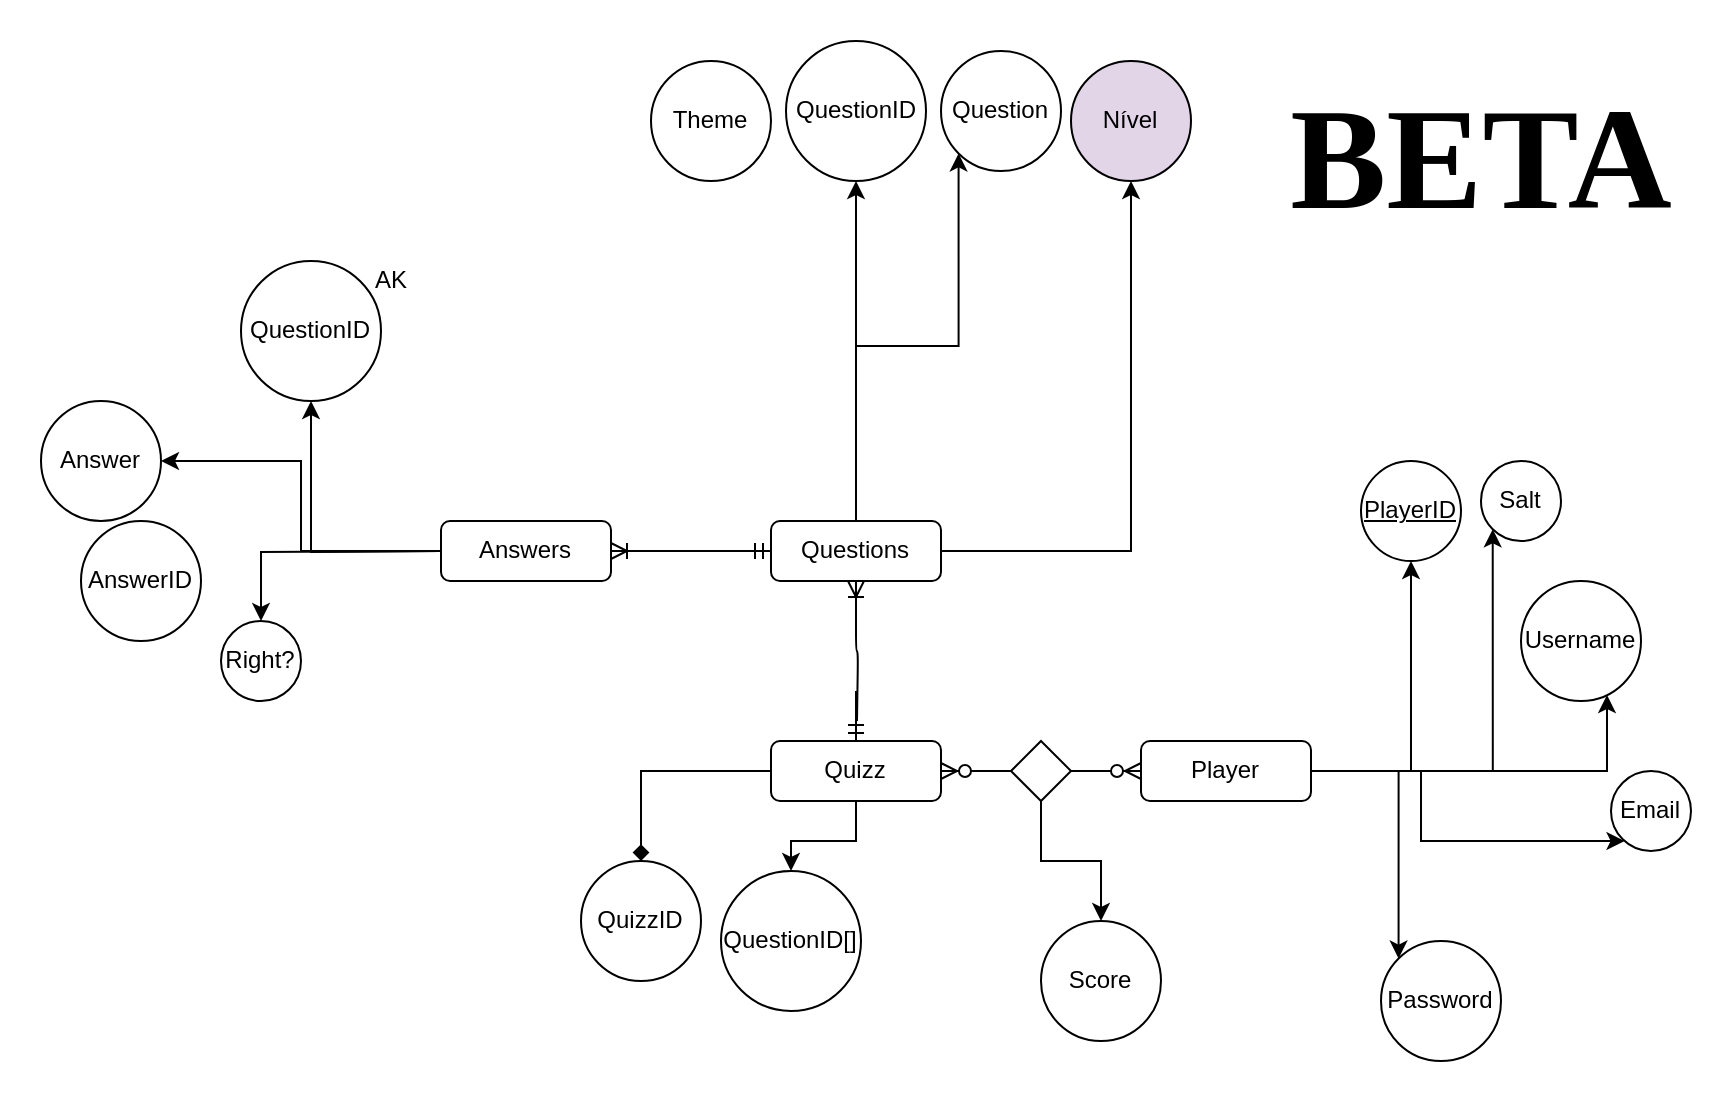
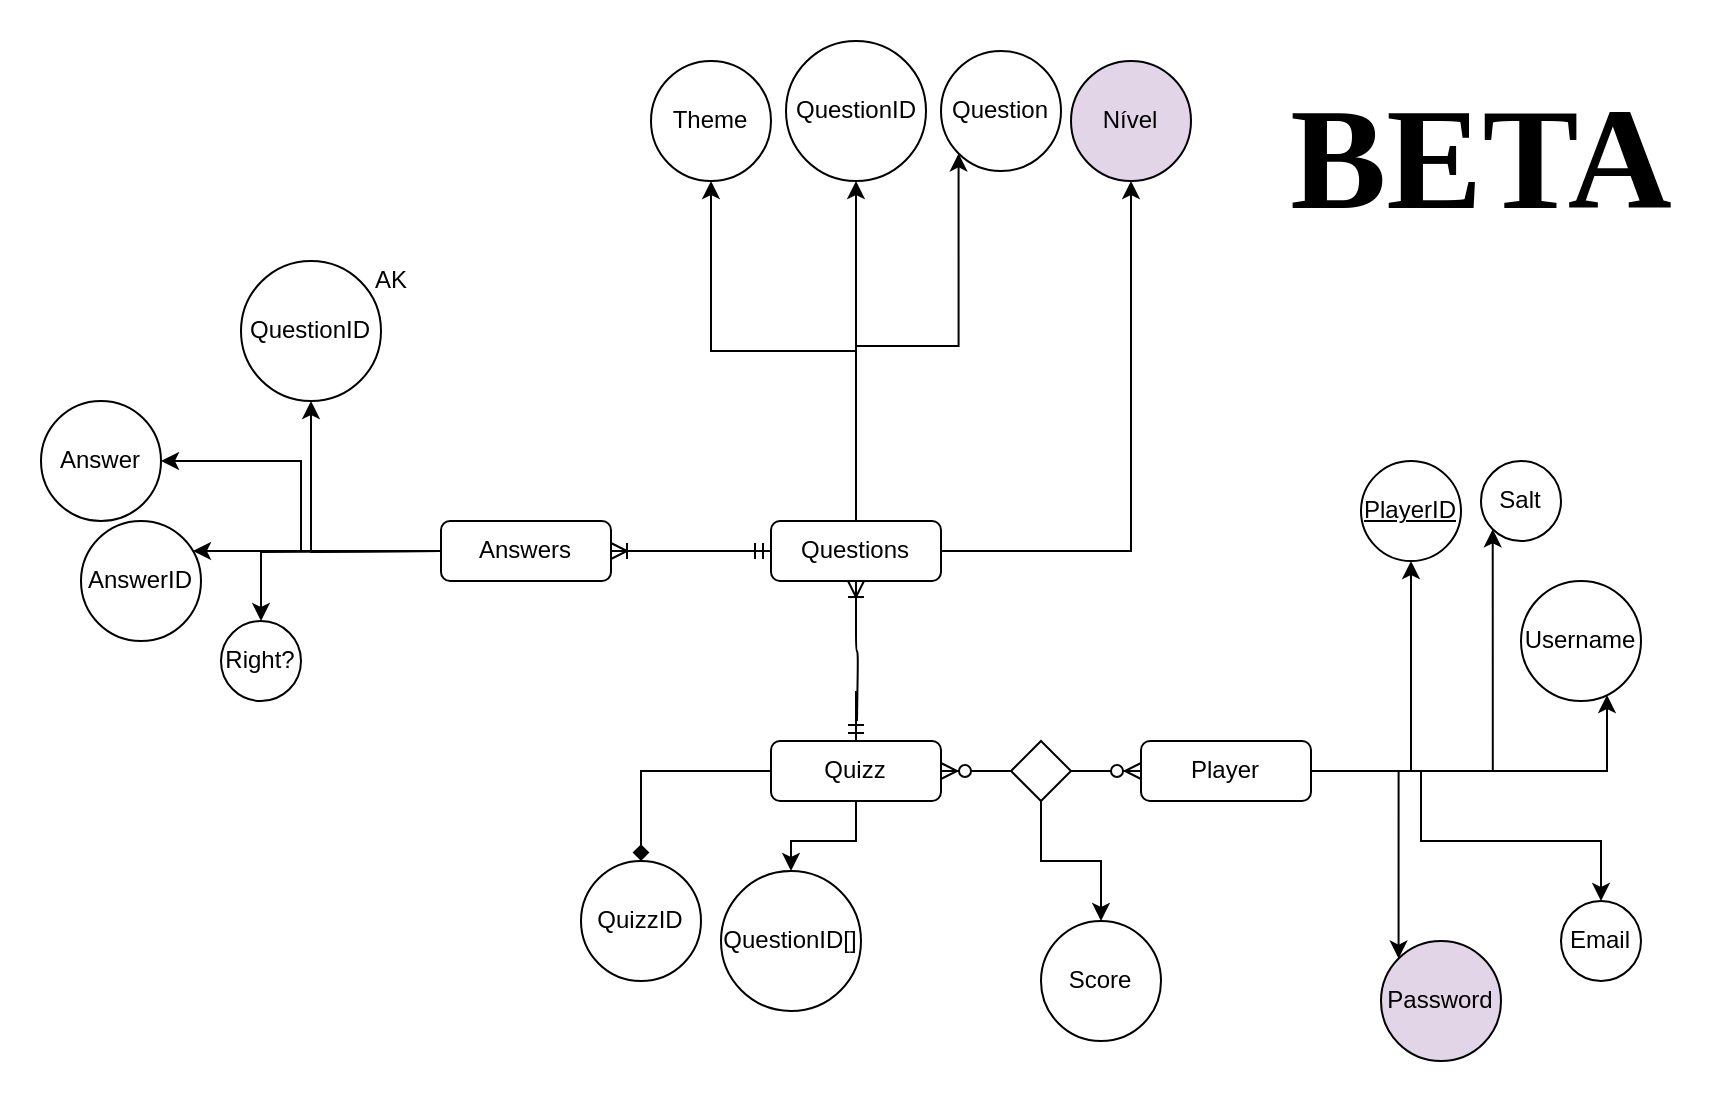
+ <mxCell id="37" style="edgeStyle=orthogonalEdgeStyle;rounded=0;orthogonalLoop=1;jettySize=auto;html=1;" parent="1" source="10" target="38" edge="1"><mxGeometry relative="1" as="geometry" /></mxCell>
+ <mxCell id="13" value="" style="edgeStyle=orthogonalEdgeStyle;rounded=0;orthogonalLoop=1;jettySize=auto;html=1;" parent="1" source="5" target="14" edge="1"><mxGeometry relative="1" as="geometry"><Array as="points"><mxPoint x="170" y="275" /><mxPoint x="170" y="275" /></Array></mxGeometry></mxCell>
- <mxCell id="19" value="Email" style="ellipse;whiteSpace=wrap;html=1;aspect=fixed;" parent="1" vertex="1"><mxGeometry x="805" y="385" width="40" height="40" as="geometry" /></mxCell>
+ <mxCell id="19" value="Email" style="ellipse;whiteSpace=wrap;html=1;aspect=fixed;" parent="1" vertex="1"><mxGeometry x="780" y="450" width="40" height="40" as="geometry" /></mxCell>
- <mxCell id="23" value="Password" style="ellipse;whiteSpace=wrap;html=1;aspect=fixed;" parent="1" vertex="1"><mxGeometry x="690" y="470" width="60" height="60" as="geometry" /></mxCell>
+ <mxCell id="23" value="Password" style="ellipse;whiteSpace=wrap;html=1;aspect=fixed;fillColor=#e1d5e7;" parent="1" vertex="1"><mxGeometry x="690" y="470" width="60" height="60" as="geometry" /></mxCell>
